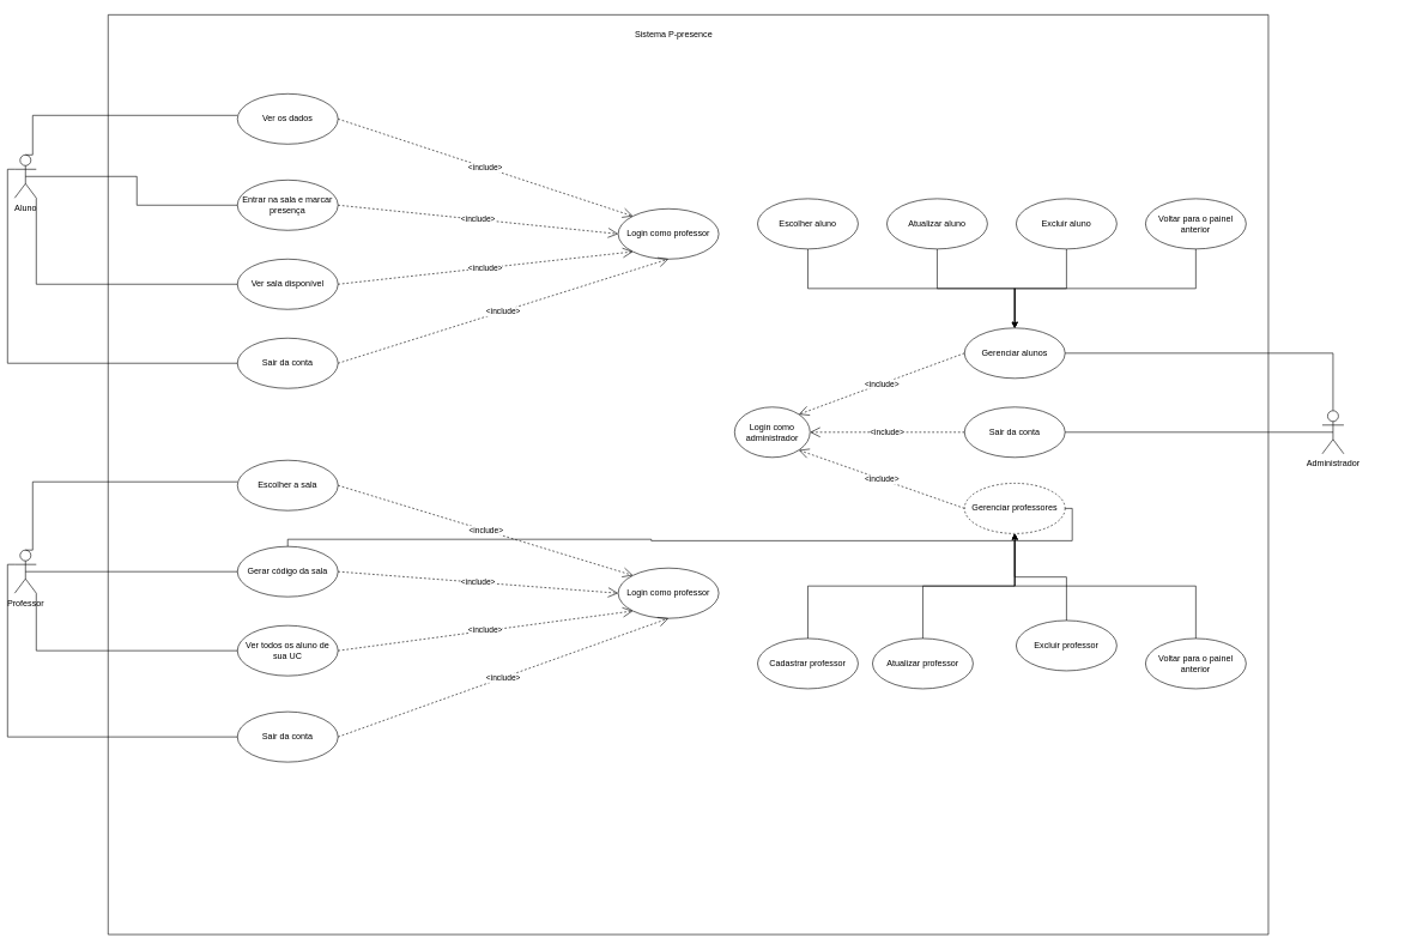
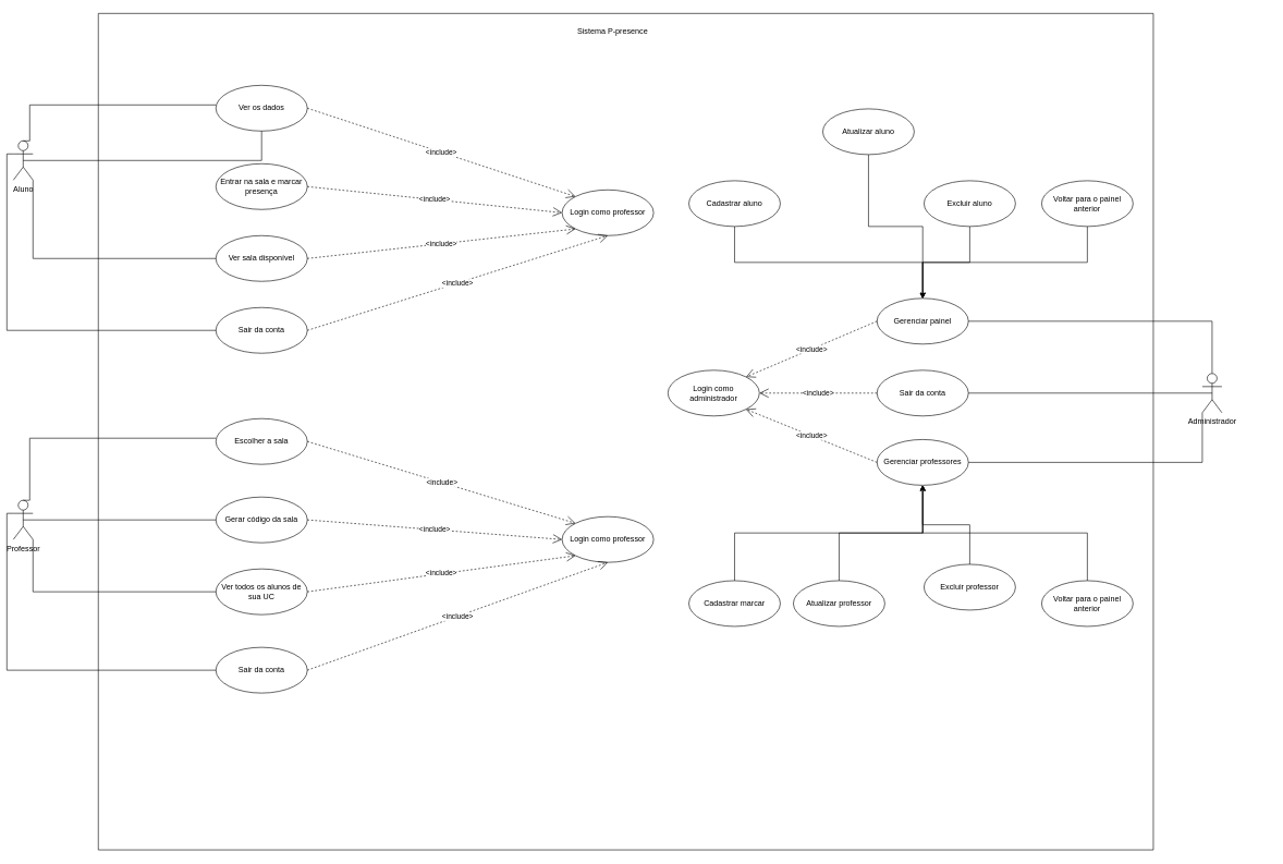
- <mxCell id="39" value="" style="endArrow=none;html=1;edgeStyle=orthogonalEdgeStyle;rounded=0;exitX=0.5;exitY=0.5;exitDx=0;exitDy=0;exitPerimeter=0;" edge="1" parent="1" source="2" target="5"><mxGeometry relative="1" as="geometry"><mxPoint x="80" y="270" as="sourcePoint" /><mxPoint x="240" y="270" as="targetPoint" /></mxGeometry></mxCell>
+ <mxCell id="39" value="" style="endArrow=none;html=1;edgeStyle=orthogonalEdgeStyle;rounded=0;exitX=0.5;exitY=0.5;exitDx=0;exitDy=0;exitPerimeter=0;" edge="1" parent="1" source="2" target="4"><mxGeometry relative="1" as="geometry"><mxPoint x="80" y="270" as="sourcePoint" /><mxPoint x="240" y="270" as="targetPoint" /></mxGeometry></mxCell>
- <mxCell id="24" value="Escolher aluno" style="ellipse;whiteSpace=wrap;html=1;" vertex="1" parent="3"><mxGeometry x="904" y="256" width="140" height="70" as="geometry" /></mxCell>
+ <mxCell id="24" value="Cadastrar aluno" style="ellipse;whiteSpace=wrap;html=1;" vertex="1" parent="3"><mxGeometry x="904" y="256" width="140" height="70" as="geometry" /></mxCell>
- <mxCell id="26" value="Atualizar aluno" style="ellipse;whiteSpace=wrap;html=1;" vertex="1" parent="3"><mxGeometry x="1084" y="256" width="140" height="70" as="geometry" /></mxCell>
+ <mxCell id="26" value="Atualizar aluno" style="ellipse;whiteSpace=wrap;html=1;" vertex="1" parent="3"><mxGeometry x="1109" y="146" width="140" height="70" as="geometry" /></mxCell>
- <mxCell id="15" value="Gerenciar alunos" style="ellipse;whiteSpace=wrap;html=1;" vertex="1" parent="3"><mxGeometry x="1192" y="436" width="140" height="70" as="geometry" /></mxCell>
+ <mxCell id="15" value="Gerenciar painel" style="ellipse;whiteSpace=wrap;html=1;" vertex="1" parent="3"><mxGeometry x="1192" y="436" width="140" height="70" as="geometry" /></mxCell>
- <mxCell id="18" value="Login como administrador" style="ellipse;whiteSpace=wrap;html=1;" vertex="1" parent="3"><mxGeometry x="872" y="546" width="105" height="70" as="geometry" /></mxCell>
+ <mxCell id="18" value="Login como administrador" style="ellipse;whiteSpace=wrap;html=1;" vertex="1" parent="3"><mxGeometry x="872" y="546" width="140" height="70" as="geometry" /></mxCell>
- <mxCell id="17" value="Gerenciar professores" style="ellipse;whiteSpace=wrap;html=1;dashed=1;" vertex="1" parent="3"><mxGeometry x="1192" y="652" width="140" height="70" as="geometry" /></mxCell>
+ <mxCell id="17" value="Gerenciar professores" style="ellipse;whiteSpace=wrap;html=1;" vertex="1" parent="3"><mxGeometry x="1192" y="652" width="140" height="70" as="geometry" /></mxCell>
- <mxCell id="58" value="" style="endArrow=none;html=1;edgeStyle=orthogonalEdgeStyle;rounded=0;exitX=1;exitY=0.5;exitDx=0;exitDy=0;" edge="1" parent="1" source="17" target="43"><mxGeometry relative="1" as="geometry"><mxPoint x="1588" y="509" as="sourcePoint" /><mxPoint x="1774" y="744" as="targetPoint" /></mxGeometry></mxCell>
+ <mxCell id="58" value="" style="endArrow=none;html=1;edgeStyle=orthogonalEdgeStyle;rounded=0;exitX=1;exitY=0.5;exitDx=0;exitDy=0;entryX=0;entryY=1;entryDx=0;entryDy=0;entryPerimeter=0;" edge="1" parent="1" source="17" target="59"><mxGeometry relative="1" as="geometry"><mxPoint x="1588" y="509" as="sourcePoint" /><mxPoint x="1774" y="744" as="targetPoint" /></mxGeometry></mxCell>
- <mxCell id="44" value="Ver todos os aluno de sua UC" style="ellipse;whiteSpace=wrap;html=1;" vertex="1" parent="1"><mxGeometry x="330" y="870" width="140" height="70" as="geometry" /></mxCell>
+ <mxCell id="44" value="Ver todos os alunos de sua UC" style="ellipse;whiteSpace=wrap;html=1;" vertex="1" parent="1"><mxGeometry x="330" y="870" width="140" height="70" as="geometry" /></mxCell>
- <mxCell id="29" value="Cadastrar professor" style="ellipse;whiteSpace=wrap;html=1;" vertex="1" parent="3"><mxGeometry x="904" y="868" width="140" height="70" as="geometry" /></mxCell>
+ <mxCell id="29" value="Cadastrar marcar" style="ellipse;whiteSpace=wrap;html=1;" vertex="1" parent="3"><mxGeometry x="904" y="868" width="140" height="70" as="geometry" /></mxCell>
